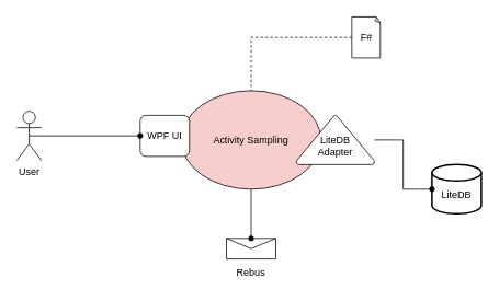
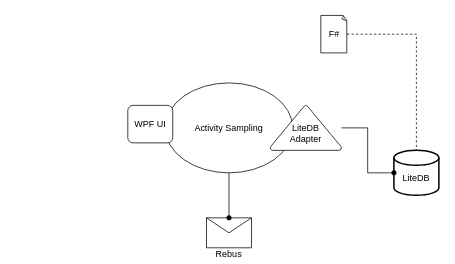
- <mxCell id="11" value="" style="edgeStyle=orthogonalEdgeStyle;rounded=0;orthogonalLoop=1;jettySize=auto;html=1;startArrow=none;startFill=0;endArrow=none;endFill=0;dashed=1;" edge="1" parent="1" source="12" target="5"><mxGeometry relative="1" as="geometry" /></mxCell>
+ <mxCell id="11" value="" style="edgeStyle=orthogonalEdgeStyle;rounded=0;orthogonalLoop=1;jettySize=auto;html=1;startArrow=none;startFill=0;endArrow=none;endFill=0;dashed=1;" edge="1" parent="1" source="12" target="6"><mxGeometry relative="1" as="geometry" /></mxCell>
- <mxCell id="4" value="User" style="shape=umlActor;verticalLabelPosition=bottom;verticalAlign=top;html=1;" vertex="1" parent="1"><mxGeometry x="20" y="135" width="30" height="60" as="geometry" /></mxCell>
- <mxCell id="10" style="edgeStyle=orthogonalEdgeStyle;rounded=0;orthogonalLoop=1;jettySize=auto;html=1;entryX=0.5;entryY=0.5;entryDx=0;entryDy=0;entryPerimeter=0;startArrow=oval;startFill=1;endArrow=none;endFill=0;" edge="1" parent="1" source="7" target="4"><mxGeometry relative="1" as="geometry" /></mxCell>
- <mxCell id="5" value="Activity Sampling" style="ellipse;whiteSpace=wrap;html=1;fillColor=#f8cecc;" vertex="1" parent="1"><mxGeometry x="220" y="110" width="170" height="120" as="geometry" /></mxCell>
+ <mxCell id="5" value="Activity Sampling" style="ellipse;whiteSpace=wrap;html=1;" vertex="1" parent="1"><mxGeometry x="220" y="110" width="170" height="120" as="geometry" /></mxCell>
- <mxCell id="2" value="&lt;br&gt;&lt;br&gt;&lt;br&gt;&lt;br&gt;Rebus" style="shape=message;html=1;whiteSpace=wrap;html=1;outlineConnect=0;" vertex="1" parent="1"><mxGeometry x="275" y="290" width="60" height="25" as="geometry" /></mxCell>
+ <mxCell id="2" value="&lt;br&gt;&lt;br&gt;&lt;br&gt;&lt;br&gt;Rebus" style="shape=message;html=1;whiteSpace=wrap;html=1;outlineConnect=0;" vertex="1" parent="1"><mxGeometry x="275" y="290" width="60" height="40" as="geometry" /></mxCell>
